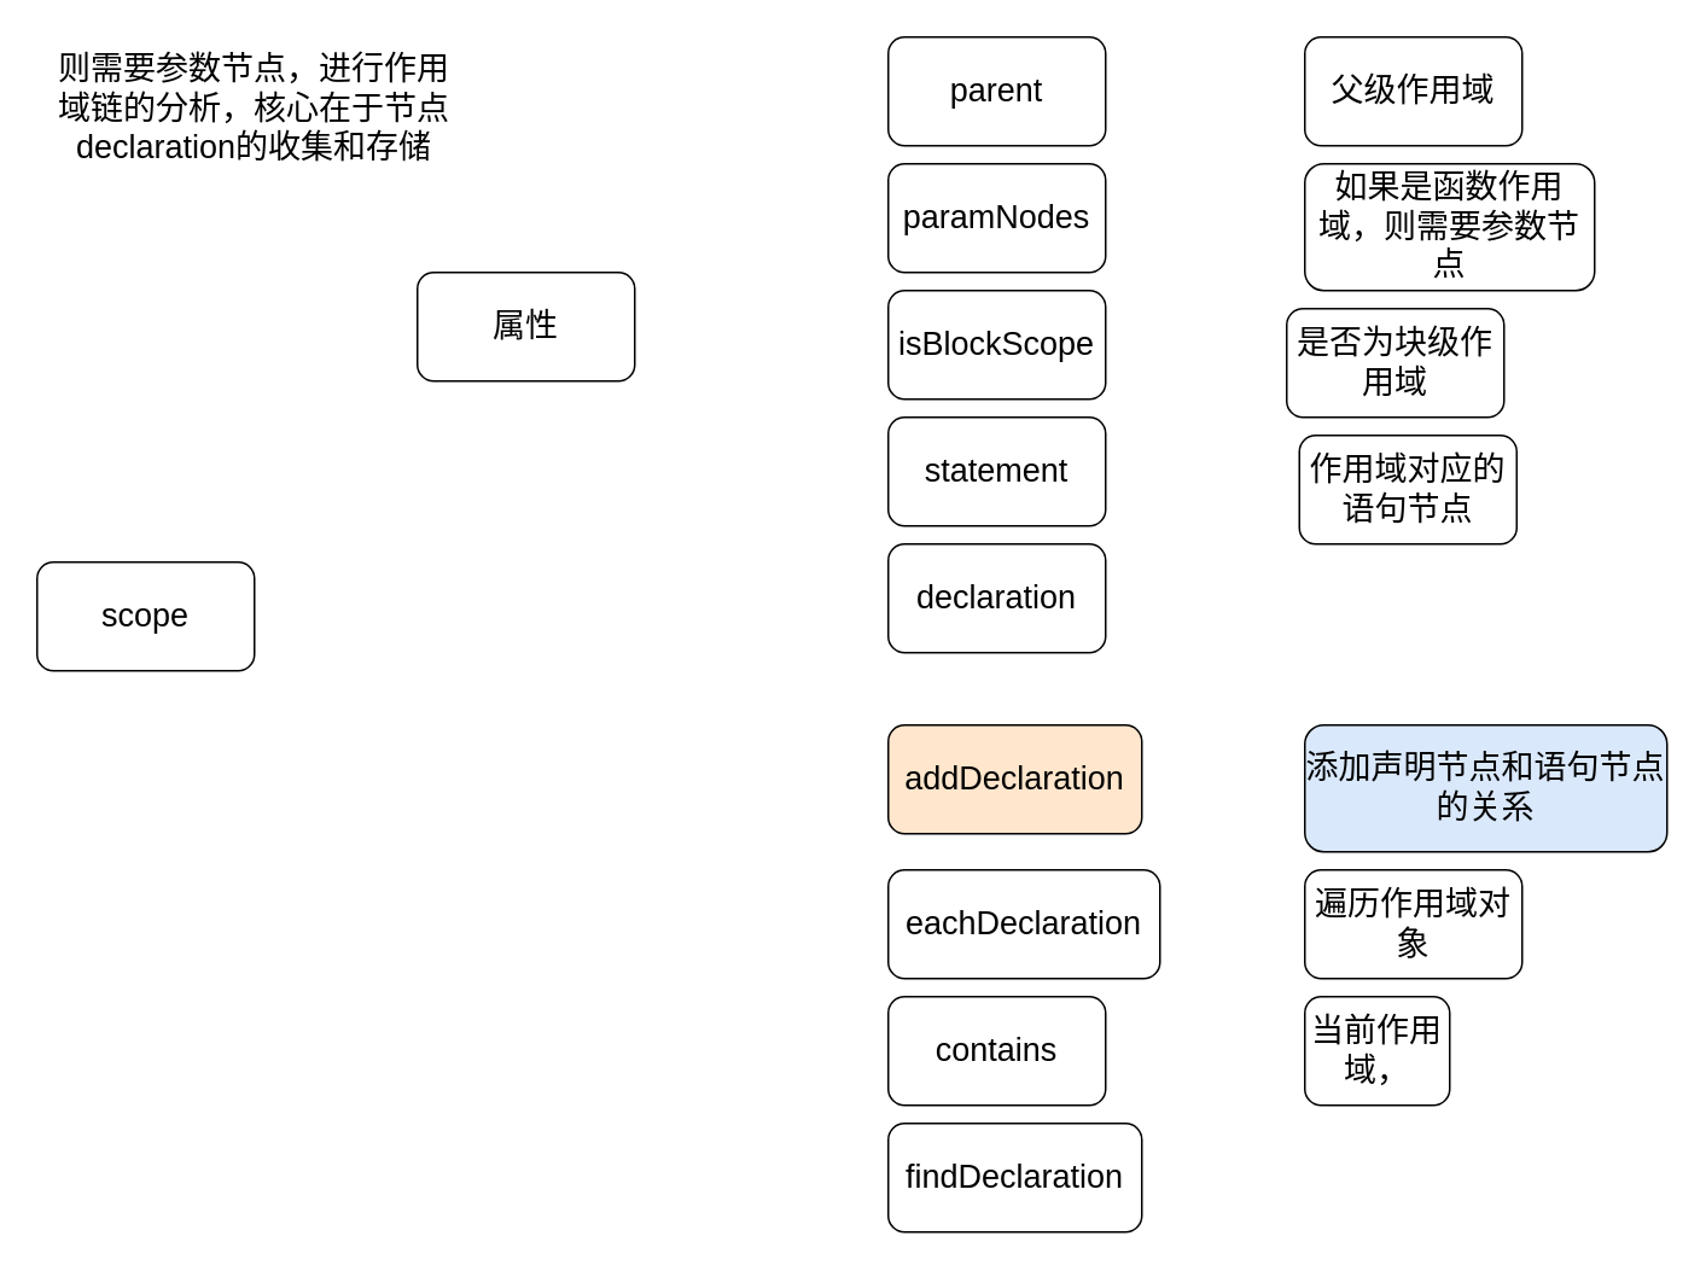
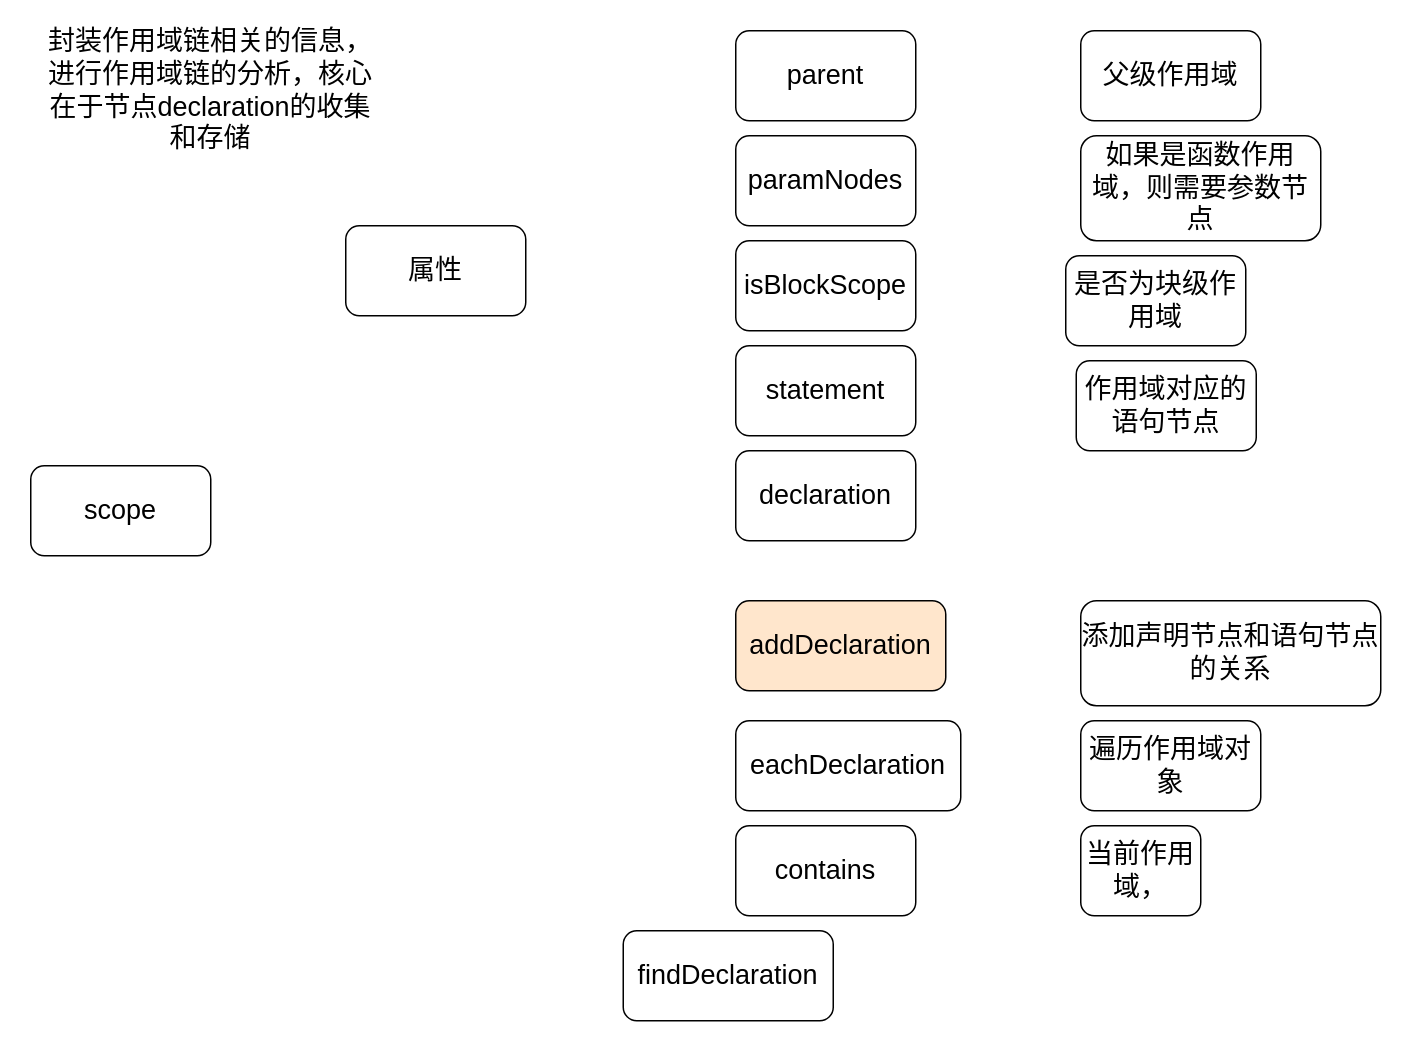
- <mxCell id="4" value="则需要参数节点，进行作用域链的分析，核心在于节点declaration的收集和存储" style="text;html=1;strokeColor=none;fillColor=none;align=center;verticalAlign=middle;whiteSpace=wrap;rounded=0;fontSize=18;" vertex="1" parent="1"><mxGeometry x="30" y="30" width="220" height="60" as="geometry" /></mxCell>
+ <mxCell id="4" value="封装作用域链相关的信息，进行作用域链的分析，核心在于节点declaration的收集和存储" style="text;html=1;strokeColor=none;fillColor=none;align=center;verticalAlign=middle;whiteSpace=wrap;rounded=0;fontSize=18;" vertex="1" parent="1"><mxGeometry x="30" y="30" width="220" height="60" as="geometry" /></mxCell>
- <mxCell id="18" value="添加声明节点和语句节点的关系" style="rounded=1;whiteSpace=wrap;html=1;fontSize=18;fillColor=#dae8fc;" vertex="1" parent="1"><mxGeometry x="720" y="400" width="200" height="70" as="geometry" /></mxCell>
+ <mxCell id="18" value="添加声明节点和语句节点的关系" style="rounded=1;whiteSpace=wrap;html=1;fontSize=18;" vertex="1" parent="1"><mxGeometry x="720" y="400" width="200" height="70" as="geometry" /></mxCell>
- <mxCell id="13" value="findDeclaration" style="rounded=1;whiteSpace=wrap;html=1;fontSize=18;" vertex="1" parent="1"><mxGeometry x="490" y="620" width="140" height="60" as="geometry" /></mxCell>
+ <mxCell id="13" value="findDeclaration" style="rounded=1;whiteSpace=wrap;html=1;fontSize=18;" vertex="1" parent="1"><mxGeometry x="415" y="620" width="140" height="60" as="geometry" /></mxCell>
